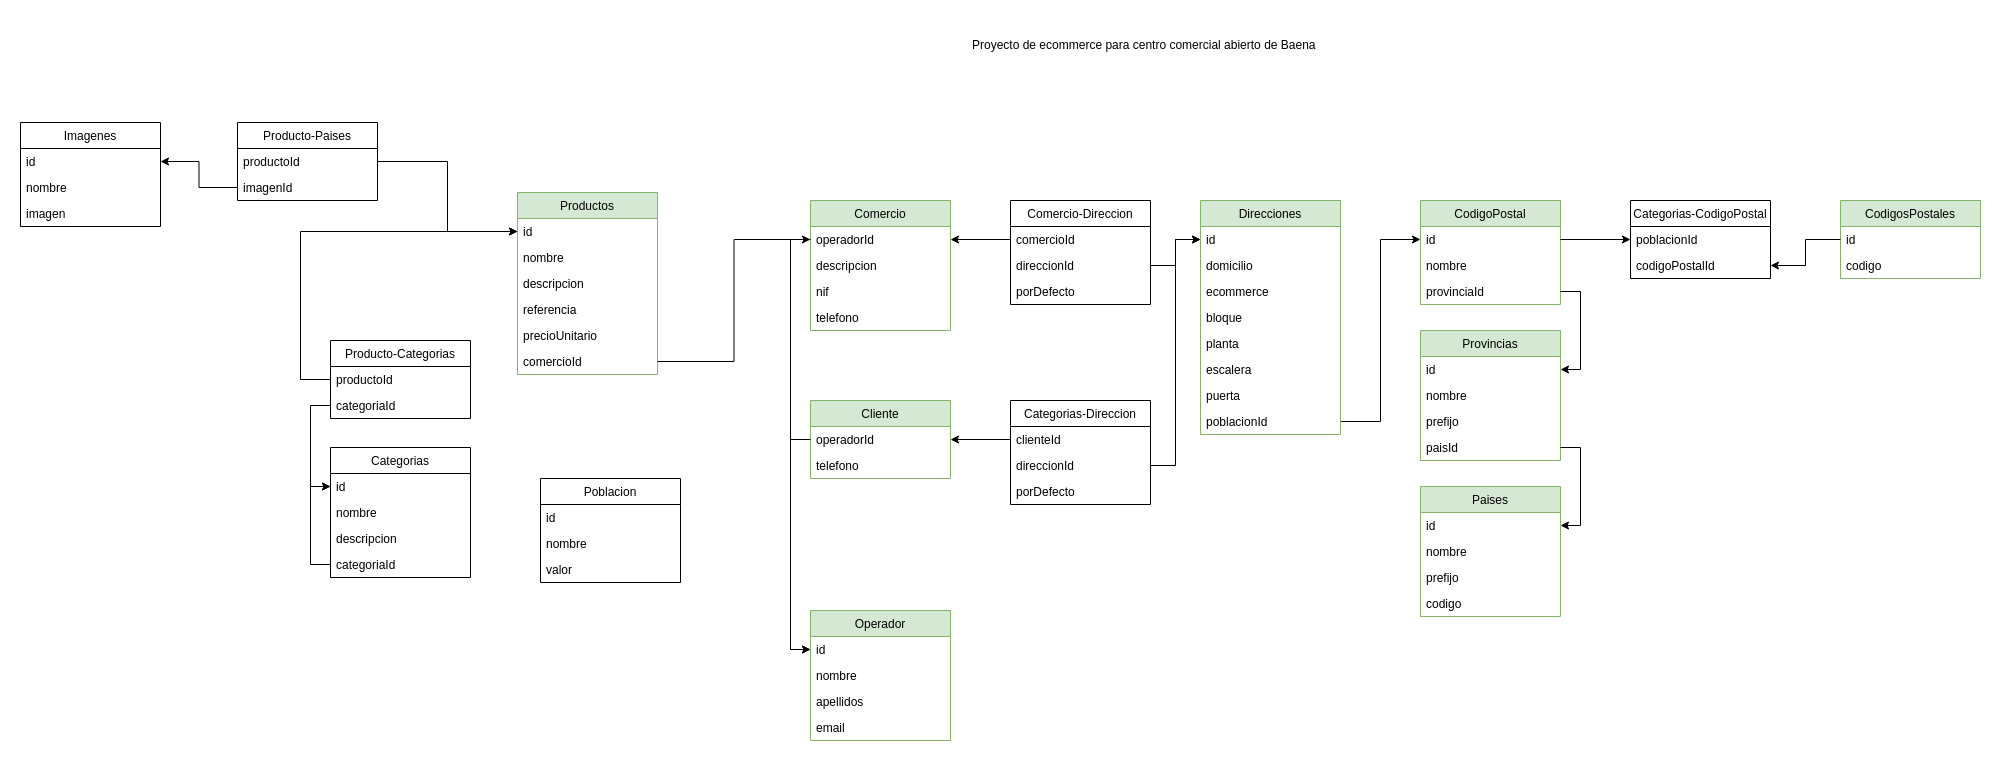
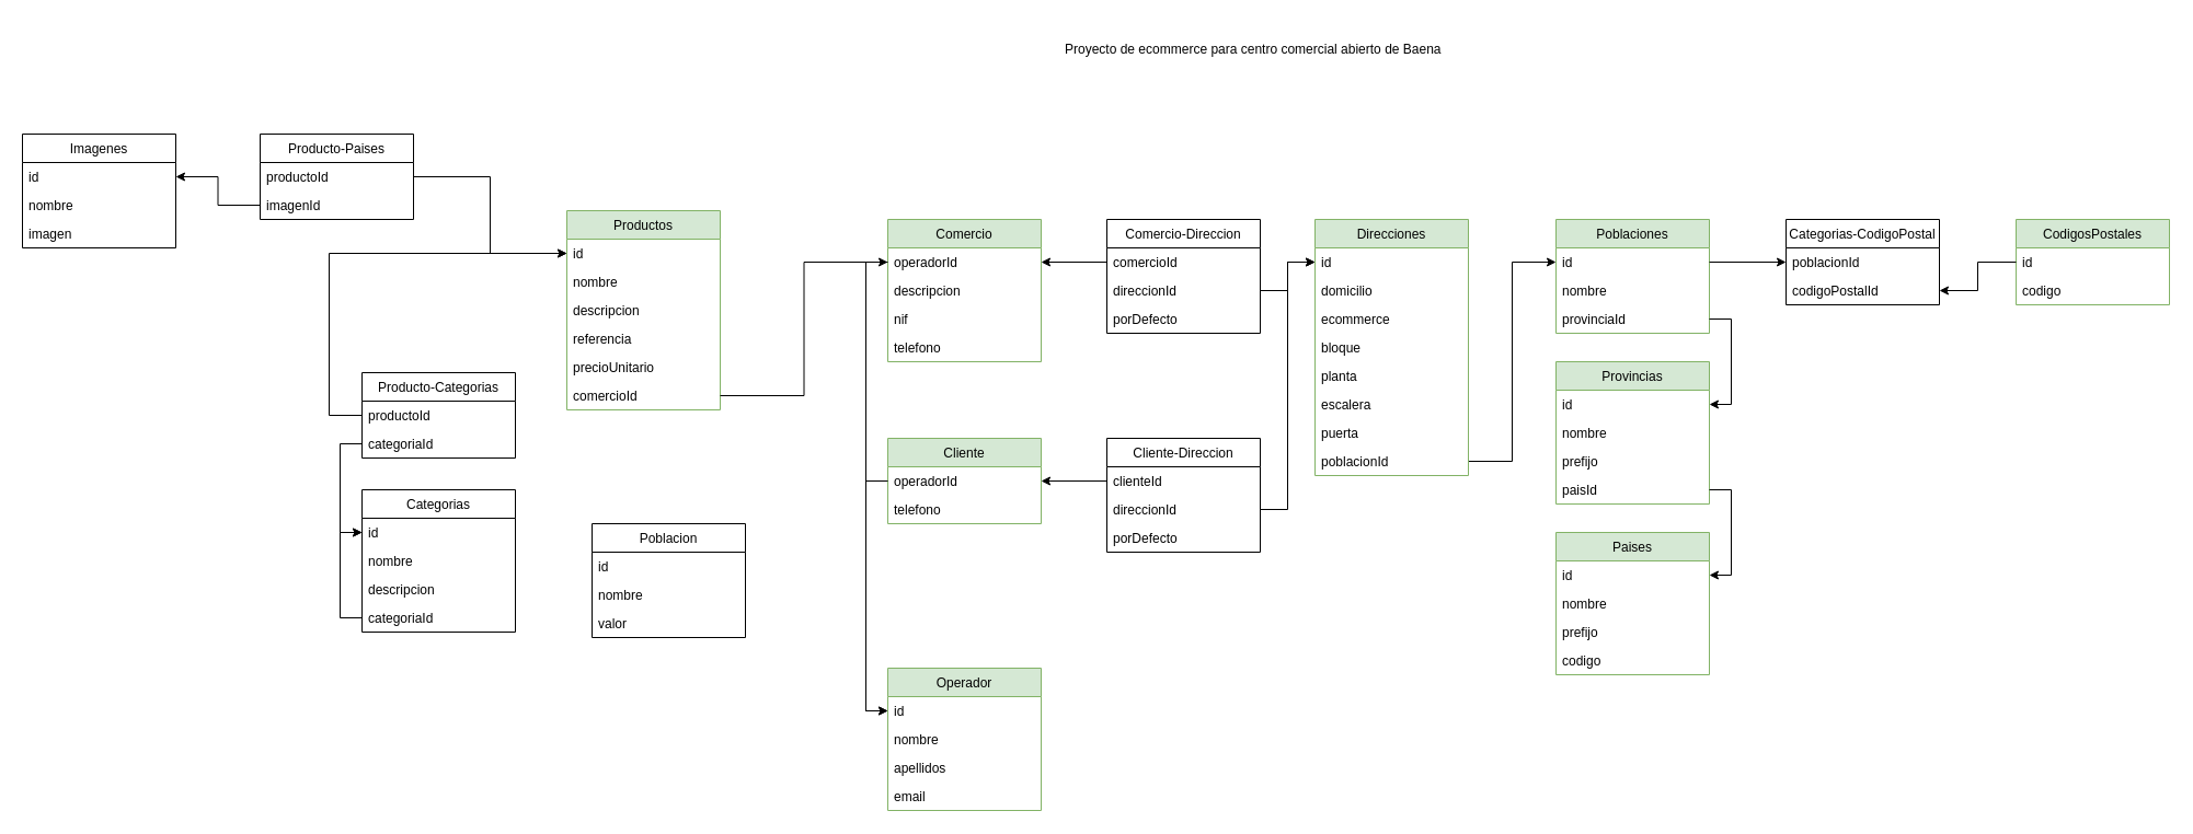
- <mxCell id="18" value="CodigoPostal" style="swimlane;fontStyle=0;childLayout=stackLayout;horizontal=1;startSize=26;fillColor=#d5e8d4;horizontalStack=0;resizeParent=1;resizeParentMax=0;resizeLast=0;collapsible=1;marginBottom=0;strokeColor=#82b366;" vertex="1" parent="1"><mxGeometry x="1420" y="200" width="140" height="104" as="geometry" /></mxCell>
+ <mxCell id="18" value="Poblaciones" style="swimlane;fontStyle=0;childLayout=stackLayout;horizontal=1;startSize=26;fillColor=#d5e8d4;horizontalStack=0;resizeParent=1;resizeParentMax=0;resizeLast=0;collapsible=1;marginBottom=0;strokeColor=#82b366;" vertex="1" parent="1"><mxGeometry x="1420" y="200" width="140" height="104" as="geometry" /></mxCell>
- <mxCell id="51" value="Categorias-Direccion" style="swimlane;fontStyle=0;childLayout=stackLayout;horizontal=1;startSize=26;fillColor=none;horizontalStack=0;resizeParent=1;resizeParentMax=0;resizeLast=0;collapsible=1;marginBottom=0;" vertex="1" parent="1"><mxGeometry x="1010" y="400" width="140" height="104" as="geometry" /></mxCell>
+ <mxCell id="51" value="Cliente-Direccion" style="swimlane;fontStyle=0;childLayout=stackLayout;horizontal=1;startSize=26;fillColor=none;horizontalStack=0;resizeParent=1;resizeParentMax=0;resizeLast=0;collapsible=1;marginBottom=0;" vertex="1" parent="1"><mxGeometry x="1010" y="400" width="140" height="104" as="geometry" /></mxCell>
